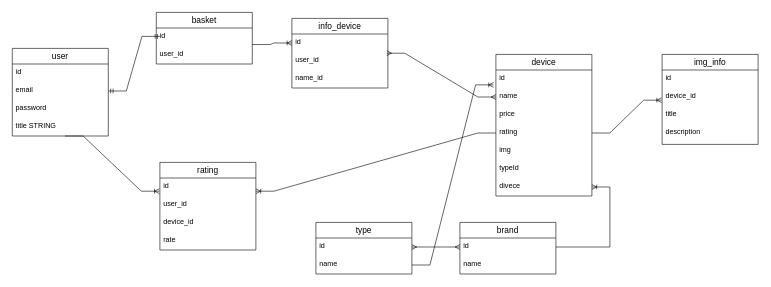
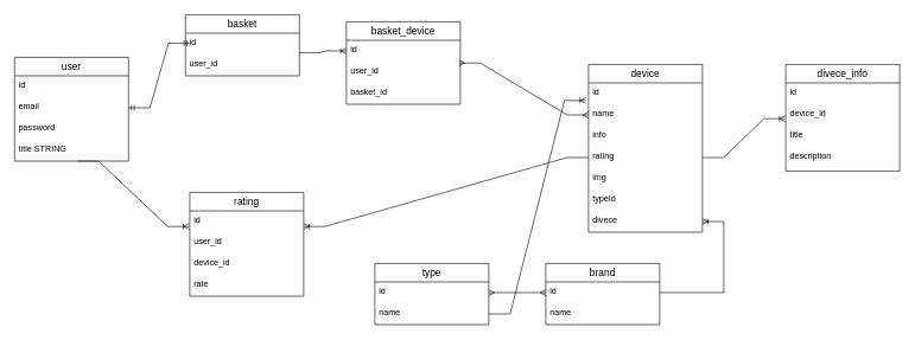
- <mxCell id="34" value="info_device" style="swimlane;fontStyle=0;childLayout=stackLayout;horizontal=1;startSize=26;horizontalStack=0;resizeParent=1;resizeParentMax=0;resizeLast=0;collapsible=1;marginBottom=0;align=center;fontSize=14;" vertex="1" parent="1"><mxGeometry x="486" y="30" width="160" height="116" as="geometry"><mxRectangle x="310" y="300" width="70" height="30" as="alternateBounds" /></mxGeometry></mxCell>
+ <mxCell id="34" value="basket_device" style="swimlane;fontStyle=0;childLayout=stackLayout;horizontal=1;startSize=26;horizontalStack=0;resizeParent=1;resizeParentMax=0;resizeLast=0;collapsible=1;marginBottom=0;align=center;fontSize=14;" vertex="1" parent="1"><mxGeometry x="486" y="30" width="160" height="116" as="geometry"><mxRectangle x="310" y="300" width="70" height="30" as="alternateBounds" /></mxGeometry></mxCell>
- <mxCell id="28" value="img_info" style="swimlane;fontStyle=0;childLayout=stackLayout;horizontal=1;startSize=26;horizontalStack=0;resizeParent=1;resizeParentMax=0;resizeLast=0;collapsible=1;marginBottom=0;align=center;fontSize=14;" vertex="1" parent="1"><mxGeometry x="1103" y="90" width="160" height="150" as="geometry"><mxRectangle x="310" y="300" width="70" height="30" as="alternateBounds" /></mxGeometry></mxCell>
+ <mxCell id="28" value="divece_info" style="swimlane;fontStyle=0;childLayout=stackLayout;horizontal=1;startSize=26;horizontalStack=0;resizeParent=1;resizeParentMax=0;resizeLast=0;collapsible=1;marginBottom=0;align=center;fontSize=14;" vertex="1" parent="1"><mxGeometry x="1103" y="90" width="160" height="150" as="geometry"><mxRectangle x="310" y="300" width="70" height="30" as="alternateBounds" /></mxGeometry></mxCell>
- <mxCell id="37" value="name_id" style="text;strokeColor=none;fillColor=none;spacingLeft=4;spacingRight=4;overflow=hidden;rotatable=0;points=[[0,0.5],[1,0.5]];portConstraint=eastwest;fontSize=12;" vertex="1" parent="34"><mxGeometry y="86" width="160" height="30" as="geometry" /></mxCell>
+ <mxCell id="37" value="basket_id" style="text;strokeColor=none;fillColor=none;spacingLeft=4;spacingRight=4;overflow=hidden;rotatable=0;points=[[0,0.5],[1,0.5]];portConstraint=eastwest;fontSize=12;" vertex="1" parent="34"><mxGeometry y="86" width="160" height="30" as="geometry" /></mxCell>
- <mxCell id="14" value="price" style="text;strokeColor=none;fillColor=none;spacingLeft=4;spacingRight=4;overflow=hidden;rotatable=0;points=[[0,0.5],[1,0.5]];portConstraint=eastwest;fontSize=12;" vertex="1" parent="11"><mxGeometry y="86" width="160" height="30" as="geometry" /></mxCell>
+ <mxCell id="14" value="info" style="text;strokeColor=none;fillColor=none;spacingLeft=4;spacingRight=4;overflow=hidden;rotatable=0;points=[[0,0.5],[1,0.5]];portConstraint=eastwest;fontSize=12;" vertex="1" parent="11"><mxGeometry y="86" width="160" height="30" as="geometry" /></mxCell>
